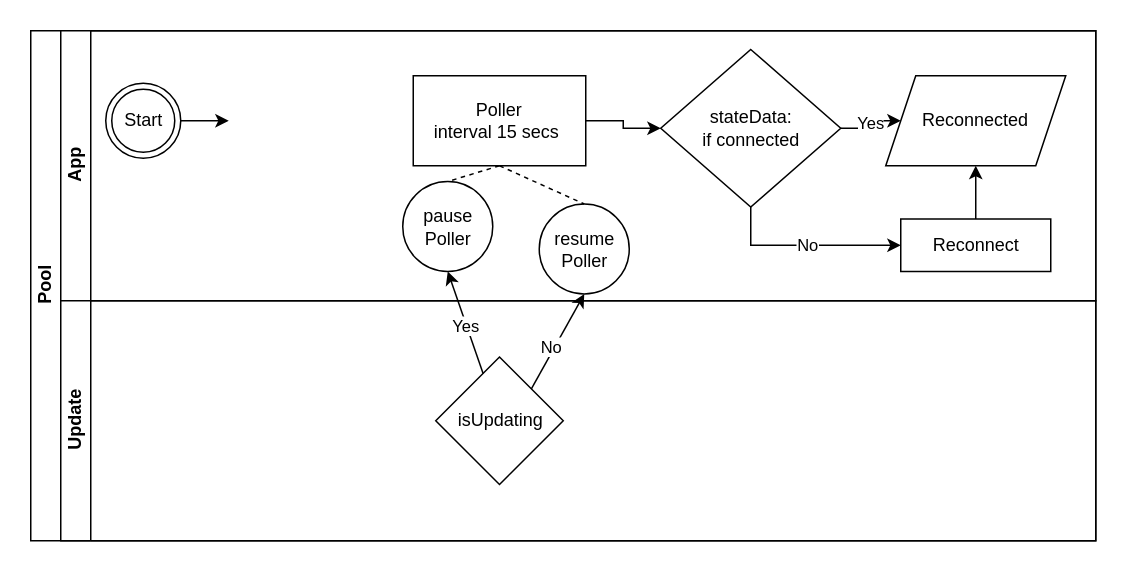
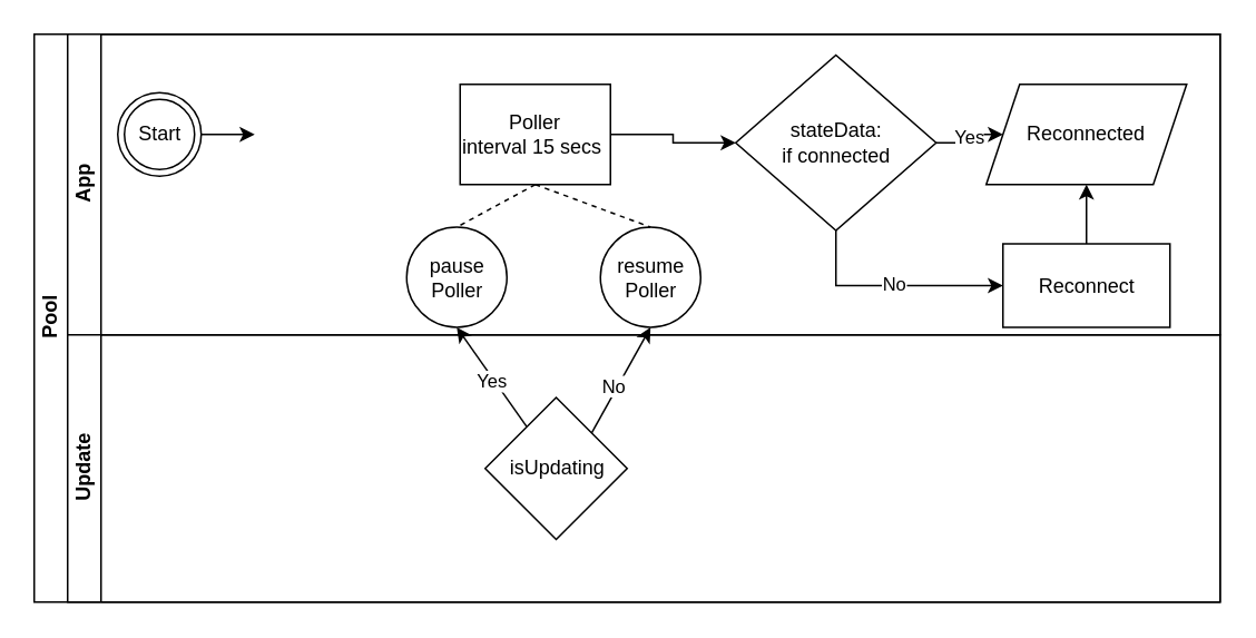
- <mxCell id="24" value="Poller&lt;br&gt;interval 15 secs&amp;nbsp;" style="whiteSpace=wrap;html=1;dashed=0;" vertex="1" parent="1"><mxGeometry x="275" y="50" width="115" height="60" as="geometry" /></mxCell>
+ <mxCell id="24" value="Poller&lt;br&gt;interval 15 secs&amp;nbsp;" style="whiteSpace=wrap;html=1;dashed=0;" vertex="1" parent="1"><mxGeometry x="275" y="50" width="90" height="60" as="geometry" /></mxCell>
- <mxCell id="12" value="pause &lt;br&gt;Poller" style="shape=ellipse;html=1;dashed=0;whitespace=wrap;aspect=fixed;perimeter=ellipsePerimeter;align=center;" vertex="1" parent="3"><mxGeometry x="228" y="100.5" width="60" height="60" as="geometry" /></mxCell>
+ <mxCell id="12" value="pause &lt;br&gt;Poller" style="shape=ellipse;html=1;dashed=0;whitespace=wrap;aspect=fixed;perimeter=ellipsePerimeter;align=center;" vertex="1" parent="3"><mxGeometry x="203" y="115.5" width="60" height="60" as="geometry" /></mxCell>
- <mxCell id="14" value="Reconnect" style="html=1;dashed=0;whitespace=wrap;" vertex="1" parent="3"><mxGeometry x="560" y="125.5" width="100" height="35" as="geometry" /></mxCell>
+ <mxCell id="14" value="Reconnect" style="html=1;dashed=0;whitespace=wrap;" vertex="1" parent="3"><mxGeometry x="560" y="125.5" width="100" height="50" as="geometry" /></mxCell>
